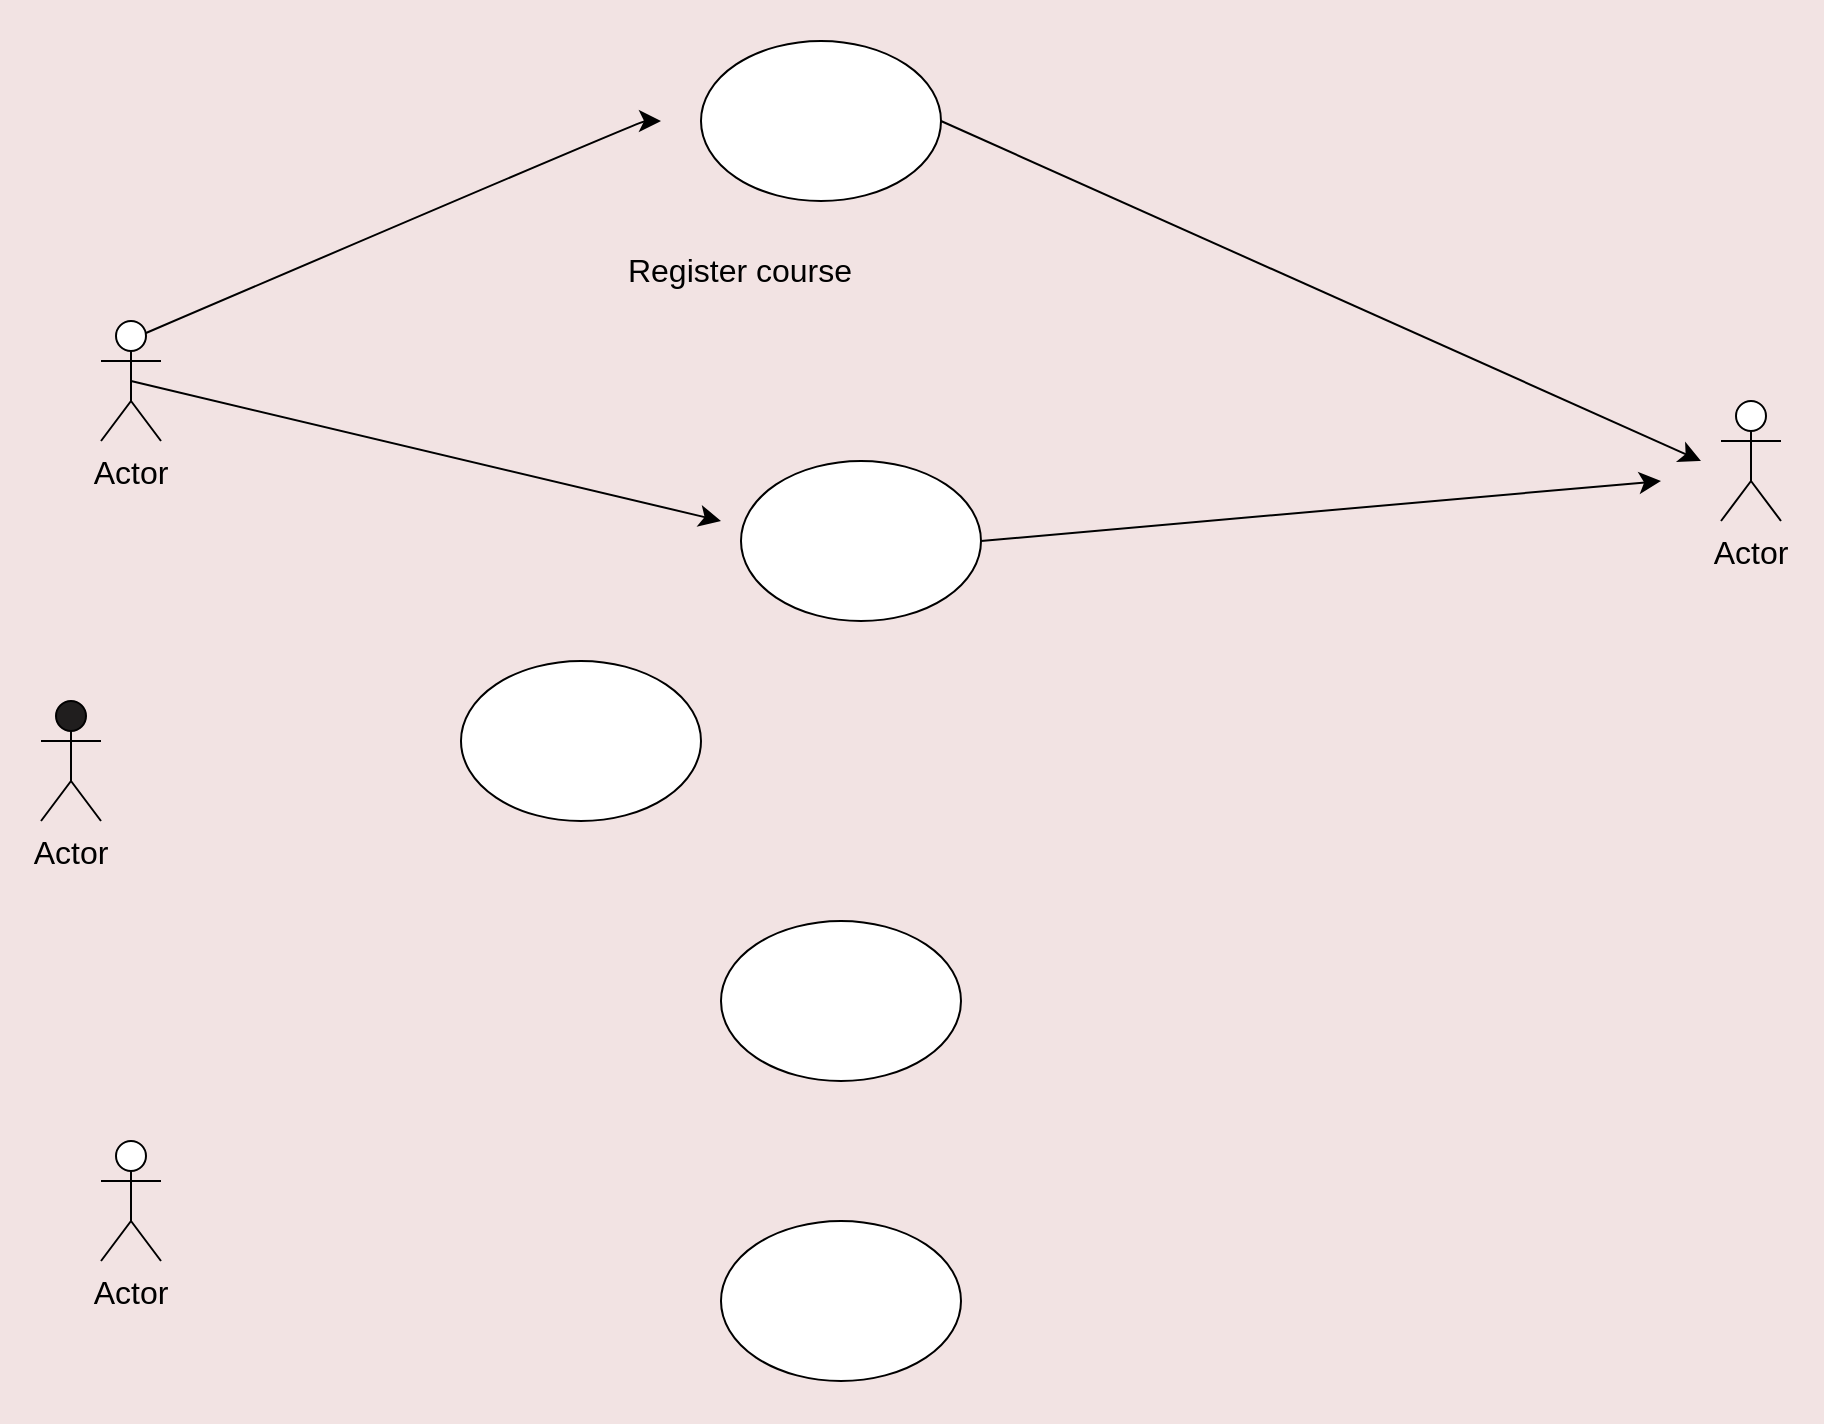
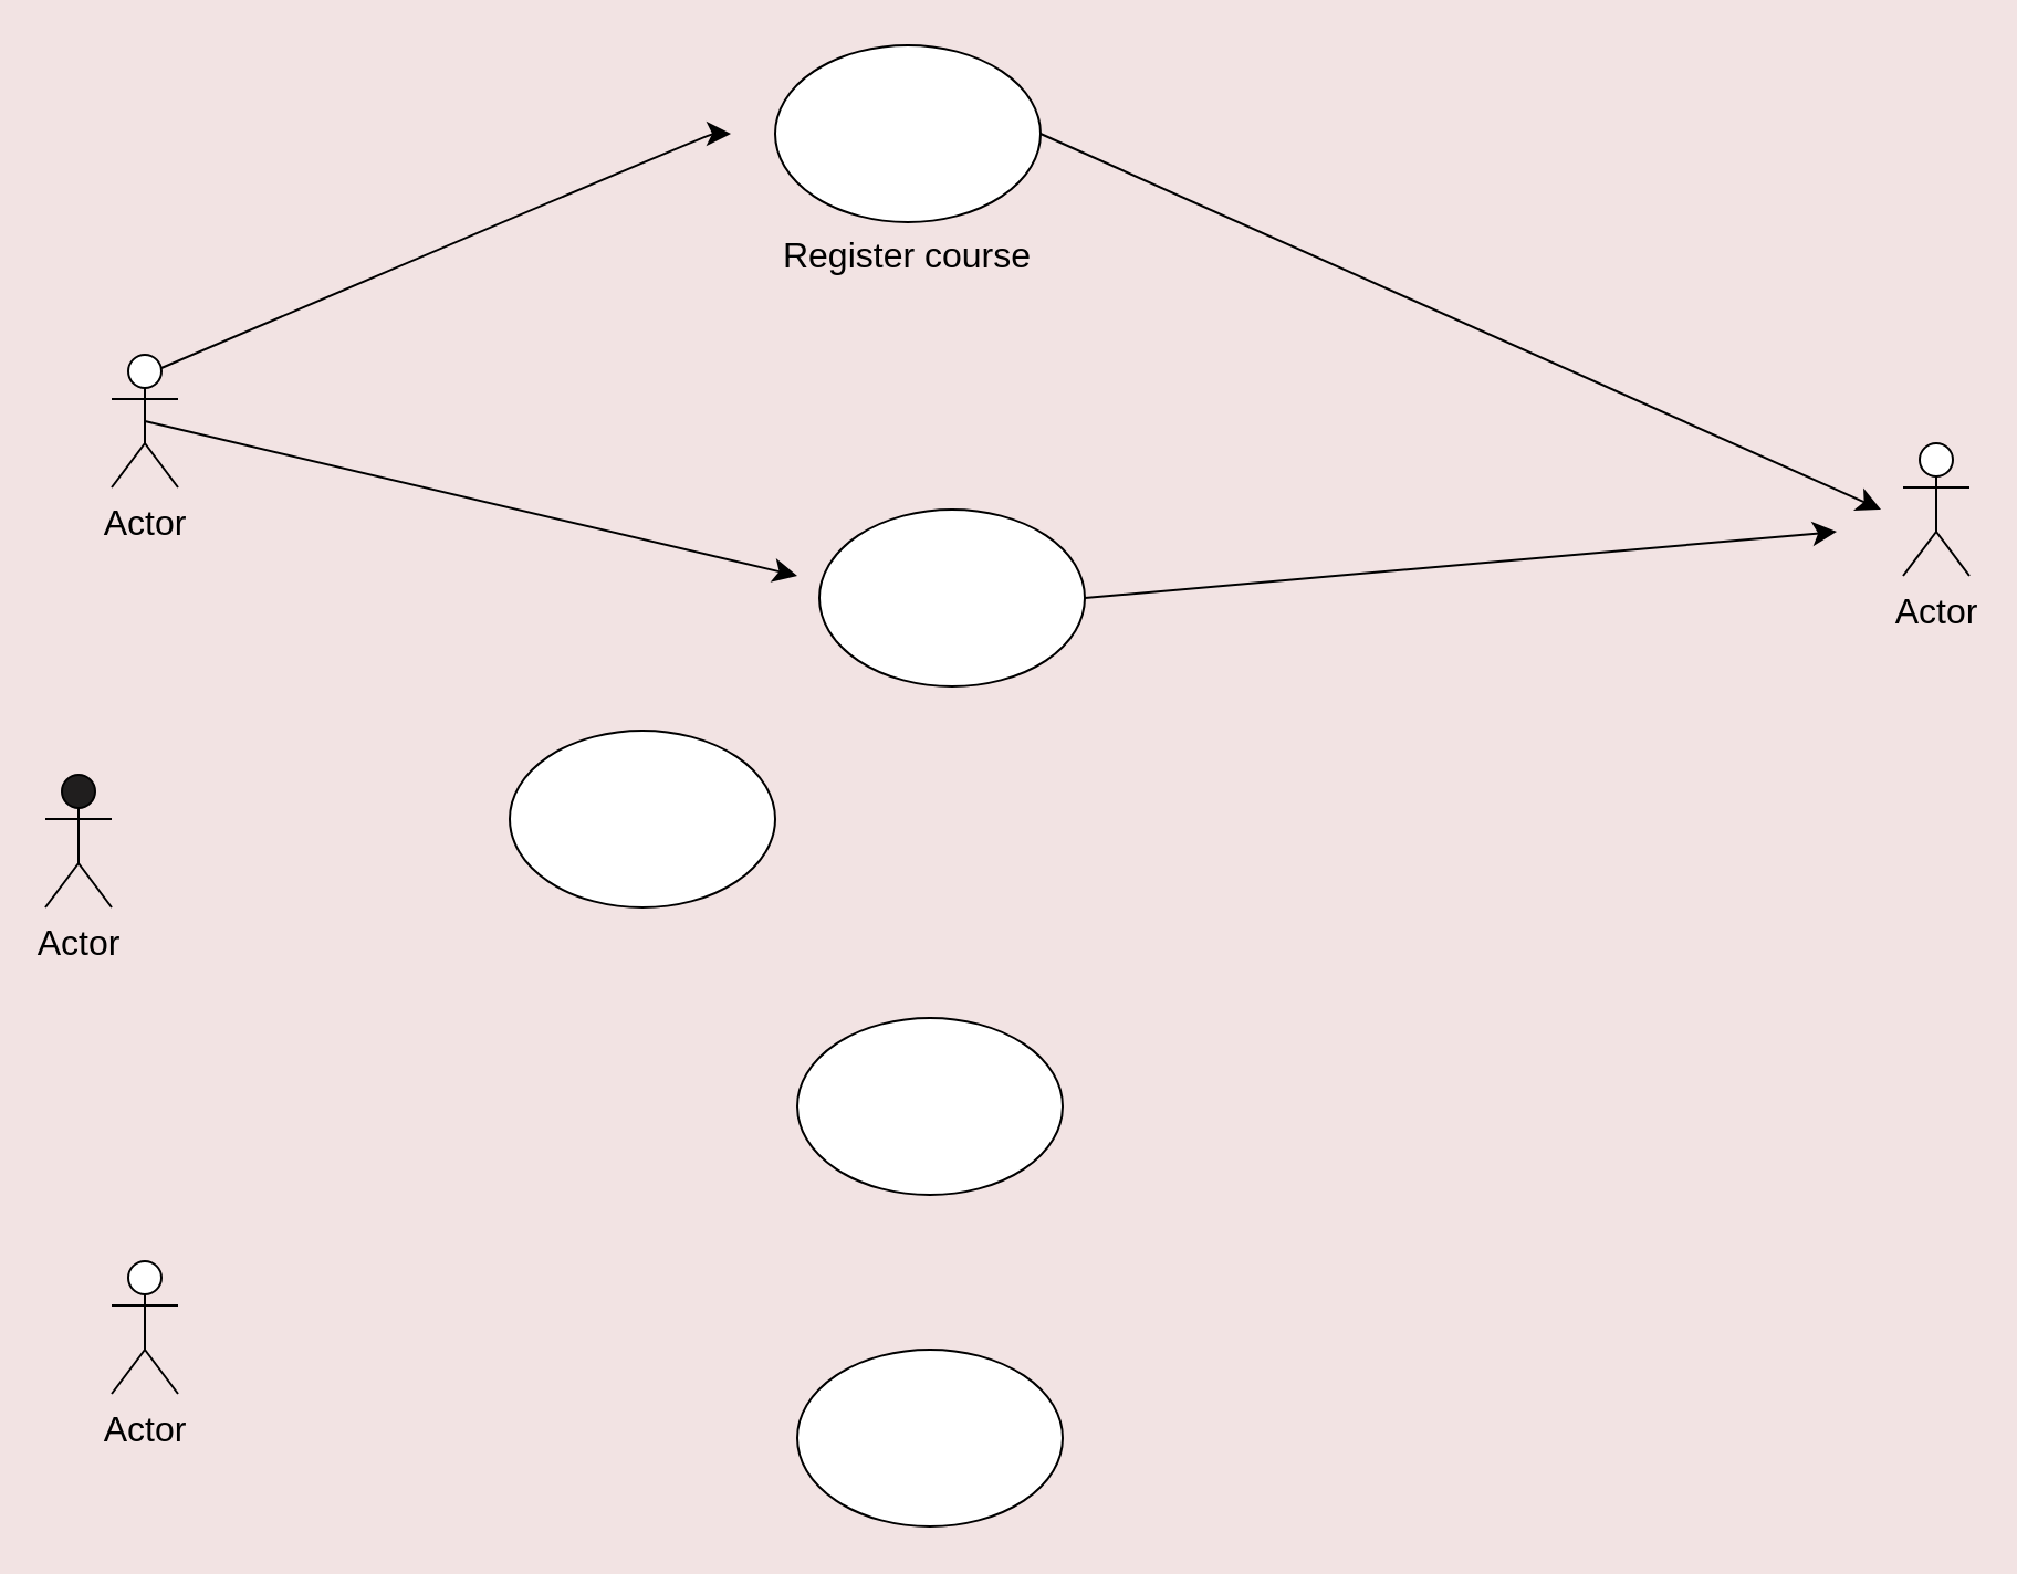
- <mxCell id="15" value="Register course" style="text;strokeColor=none;fillColor=none;html=1;align=center;verticalAlign=middle;whiteSpace=wrap;rounded=0;fontSize=16;" vertex="1" parent="1"><mxGeometry x="245" y="120" width="250" height="30" as="geometry" /></mxCell>
+ <mxCell id="15" value="Register course" style="text;strokeColor=none;fillColor=none;html=1;align=center;verticalAlign=middle;whiteSpace=wrap;rounded=0;fontSize=16;" vertex="1" parent="1"><mxGeometry x="285" y="100" width="250" height="30" as="geometry" /></mxCell>
